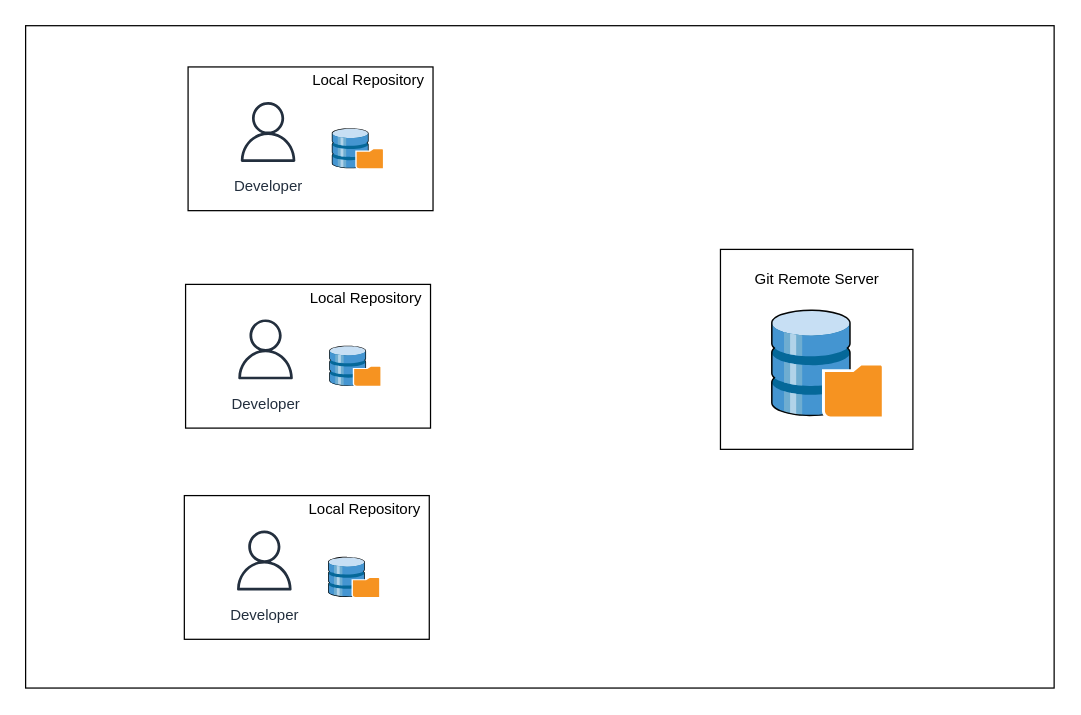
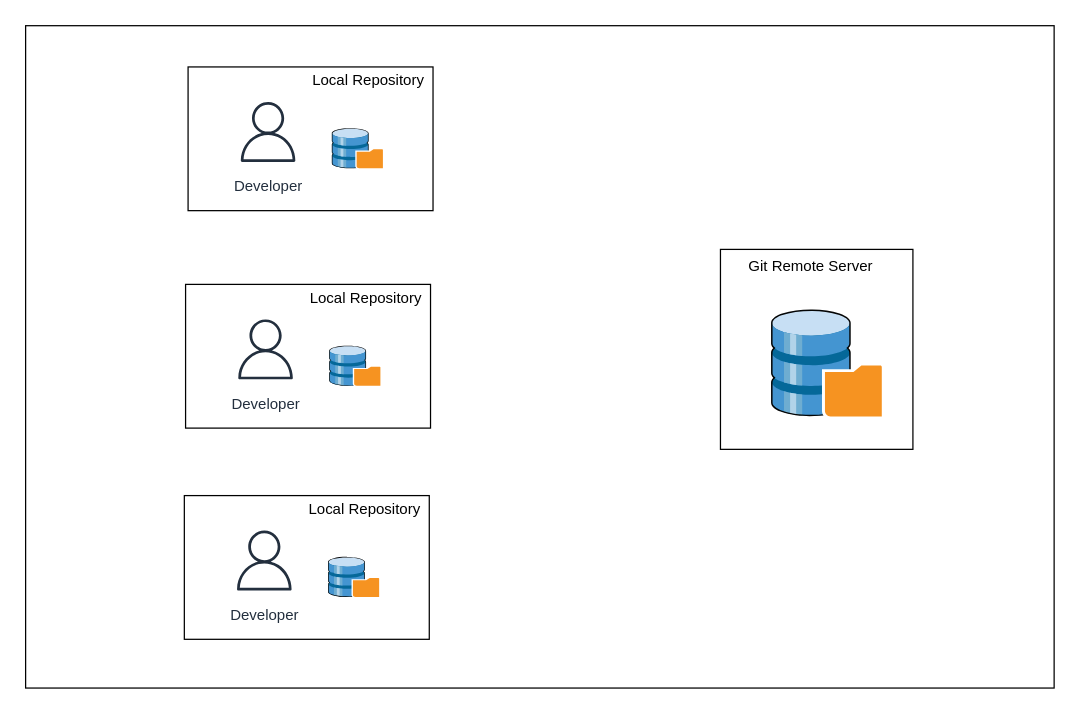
- <mxCell id="20" value="Git Remote Server" style="text;html=1;align=center;verticalAlign=middle;resizable=0;points=[];autosize=1;strokeColor=none;" vertex="1" parent="18"><mxGeometry x="22.5" y="15" width="109" height="18" as="geometry" /></mxCell>
+ <mxCell id="20" value="Git Remote Server" style="text;html=1;align=center;verticalAlign=middle;resizable=0;points=[];autosize=1;strokeColor=none;" vertex="1" parent="18"><mxGeometry x="17.5" y="5" width="109" height="18" as="geometry" /></mxCell>
